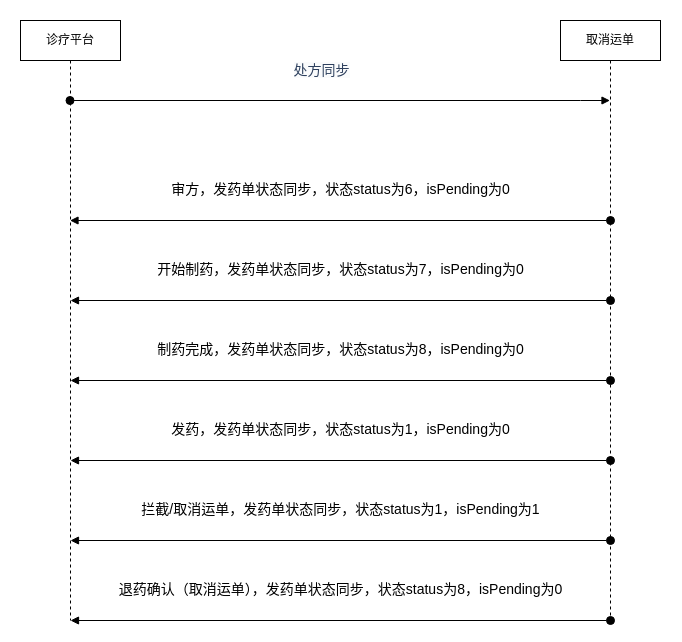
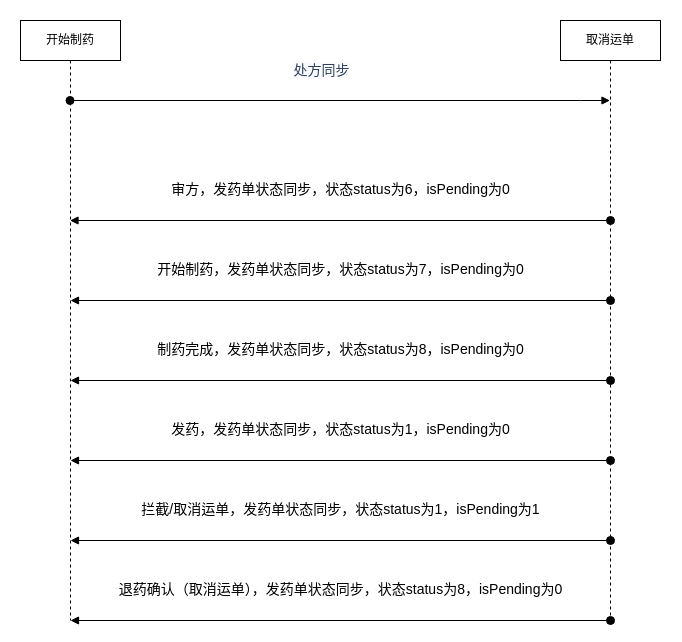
- <mxCell id="2" value="诊疗平台" style="shape=umlLifeline;perimeter=lifelinePerimeter;whiteSpace=wrap;html=1;container=1;dropTarget=0;collapsible=0;recursiveResize=0;outlineConnect=0;portConstraint=eastwest;newEdgeStyle={&quot;curved&quot;:0,&quot;rounded&quot;:0};" vertex="1" parent="1"><mxGeometry x="20" y="20" width="100" height="600" as="geometry" /></mxCell>
+ <mxCell id="2" value="开始制药" style="shape=umlLifeline;perimeter=lifelinePerimeter;whiteSpace=wrap;html=1;container=1;dropTarget=0;collapsible=0;recursiveResize=0;outlineConnect=0;portConstraint=eastwest;newEdgeStyle={&quot;curved&quot;:0,&quot;rounded&quot;:0};" vertex="1" parent="1"><mxGeometry x="20" y="20" width="100" height="600" as="geometry" /></mxCell>
